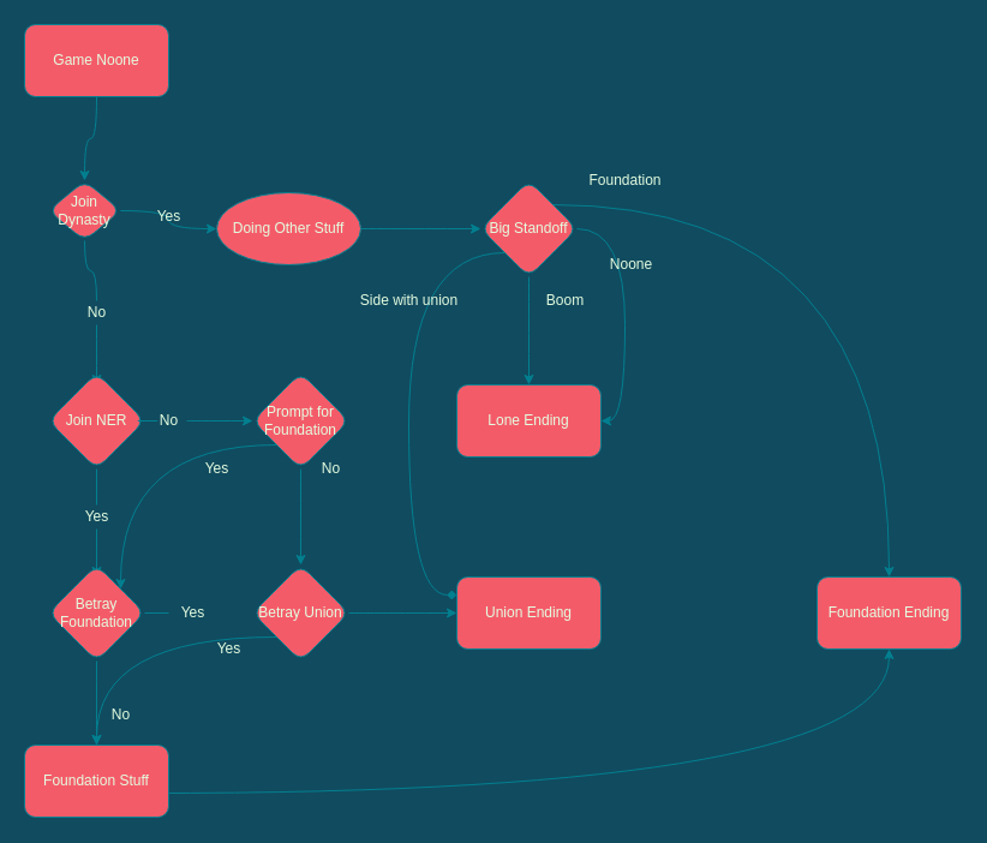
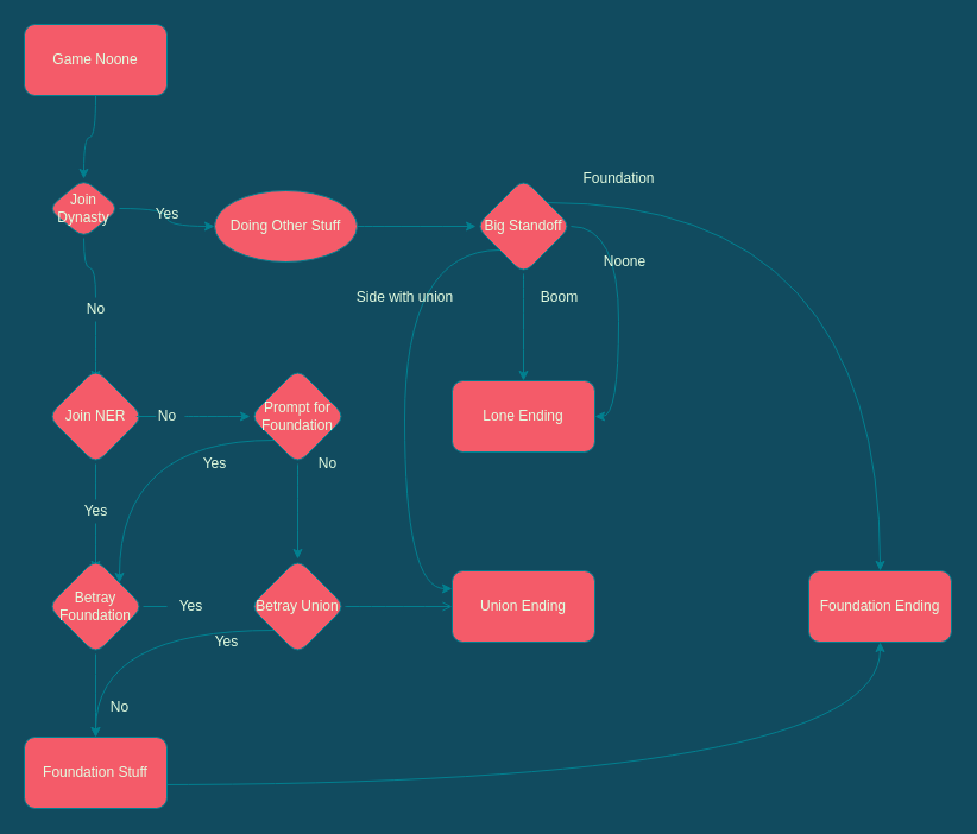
- <mxCell id="12" style="edgeStyle=orthogonalEdgeStyle;curved=1;rounded=1;orthogonalLoop=1;jettySize=auto;html=1;exitX=0;exitY=1;exitDx=0;exitDy=0;entryX=0;entryY=0.25;entryDx=0;entryDy=0;fontColor=#E4FDE1;strokeColor=#028090;fillColor=#F45B69;endArrow=diamond;" edge="1" parent="1" source="13" target="46"><mxGeometry relative="1" as="geometry"><Array as="points"><mxPoint x="340" y="210" /><mxPoint x="340" y="495" /></Array></mxGeometry></mxCell>
+ <mxCell id="12" style="edgeStyle=orthogonalEdgeStyle;curved=1;rounded=1;orthogonalLoop=1;jettySize=auto;html=1;exitX=0;exitY=1;exitDx=0;exitDy=0;entryX=0;entryY=0.25;entryDx=0;entryDy=0;fontColor=#E4FDE1;strokeColor=#028090;fillColor=#F45B69;" edge="1" parent="1" source="13" target="46"><mxGeometry relative="1" as="geometry"><Array as="points"><mxPoint x="340" y="210" /><mxPoint x="340" y="495" /></Array></mxGeometry></mxCell>
- <mxCell id="42" value="" style="edgeStyle=orthogonalEdgeStyle;curved=1;rounded=1;orthogonalLoop=1;jettySize=auto;html=1;fontColor=#E4FDE1;strokeColor=#028090;fillColor=#F45B69;" edge="1" parent="1" source="43" target="46"><mxGeometry relative="1" as="geometry" /></mxCell>
+ <mxCell id="42" value="" style="edgeStyle=orthogonalEdgeStyle;curved=1;rounded=1;orthogonalLoop=1;jettySize=auto;html=1;fontColor=#E4FDE1;strokeColor=#028090;fillColor=#F45B69;endArrow=open;" edge="1" parent="1" source="43" target="46"><mxGeometry relative="1" as="geometry" /></mxCell>
